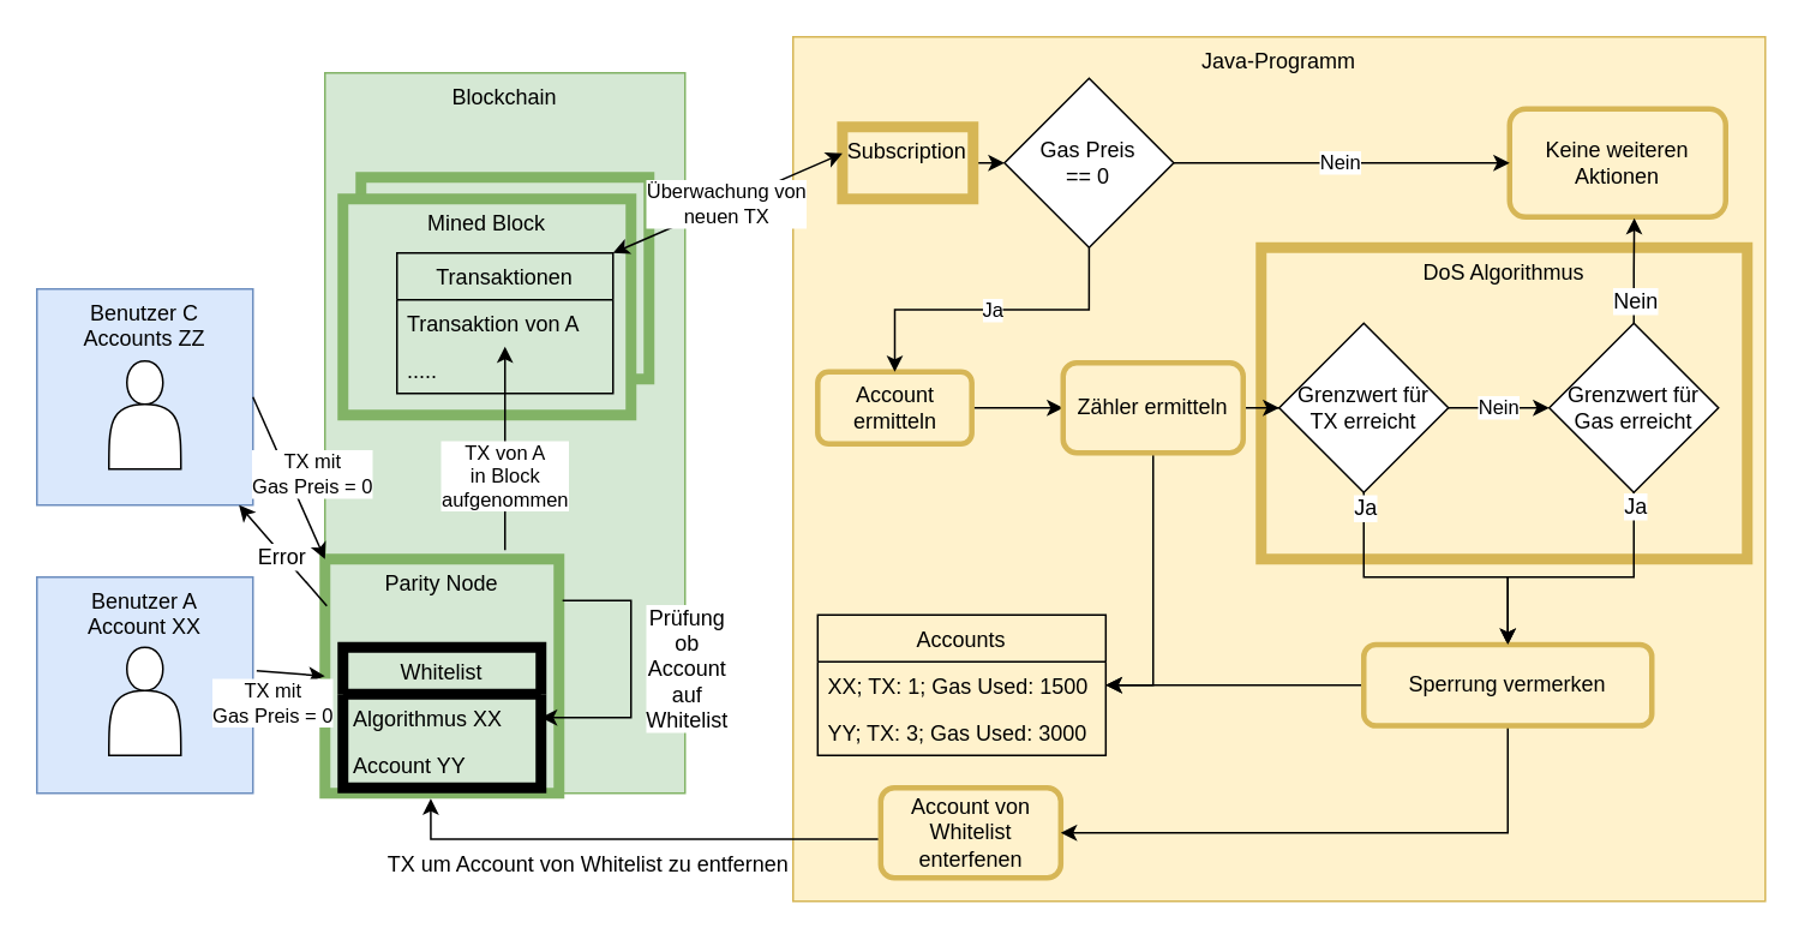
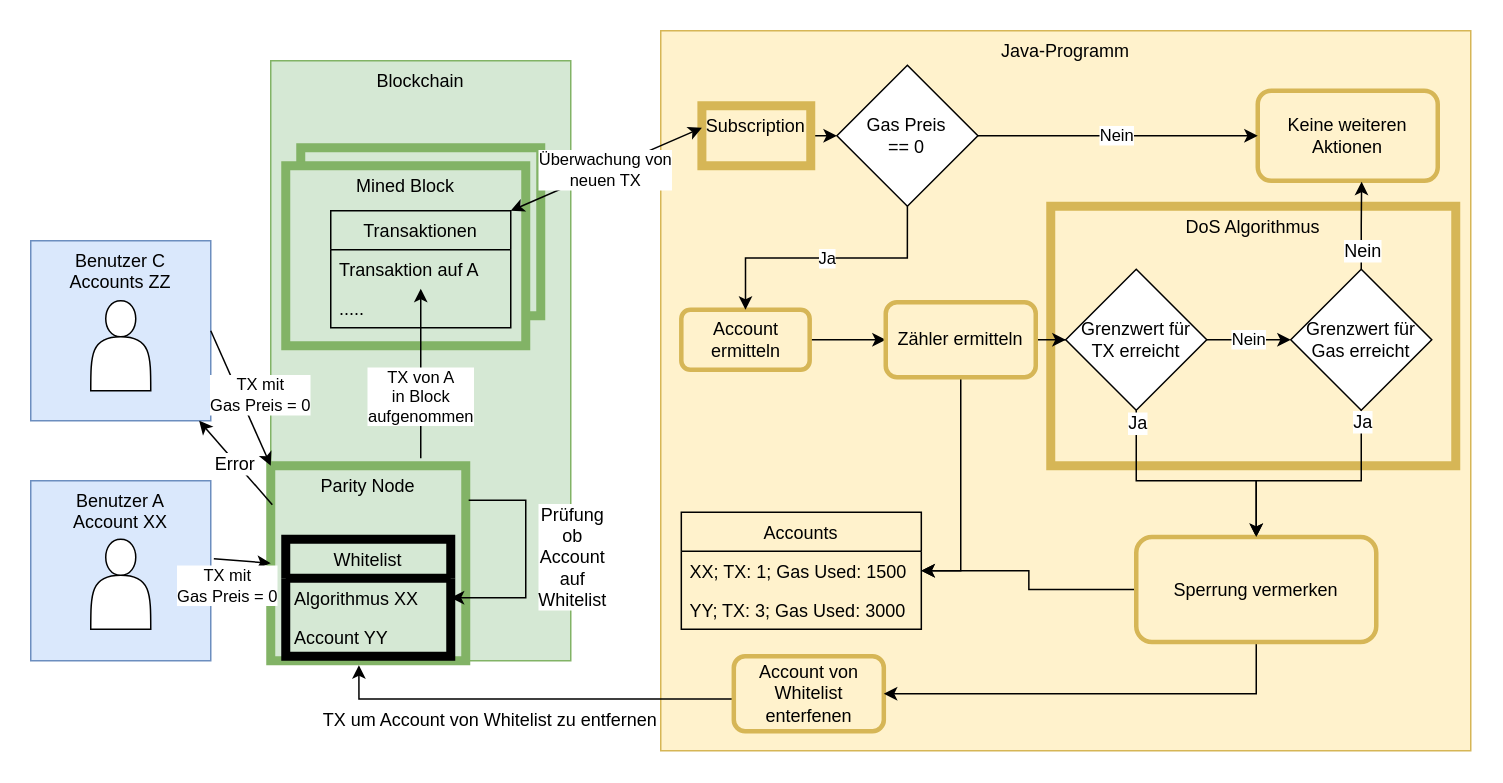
- <mxCell id="15" value="Transaktion von A" style="text;strokeColor=none;fillColor=none;align=left;verticalAlign=top;spacingLeft=4;spacingRight=4;overflow=hidden;rotatable=0;points=[[0,0.5],[1,0.5]];portConstraint=eastwest;" parent="14" vertex="1"><mxGeometry y="26" width="120" height="26" as="geometry" /></mxCell>
+ <mxCell id="15" value="Transaktion auf A" style="text;strokeColor=none;fillColor=none;align=left;verticalAlign=top;spacingLeft=4;spacingRight=4;overflow=hidden;rotatable=0;points=[[0,0.5],[1,0.5]];portConstraint=eastwest;" parent="14" vertex="1"><mxGeometry y="26" width="120" height="26" as="geometry" /></mxCell>
- <mxCell id="44" value="Sperrung vermerken" style="rounded=1;whiteSpace=wrap;html=1;strokeWidth=3;fillColor=#fff2cc;strokeColor=#d6b656;" parent="1" vertex="1"><mxGeometry x="757" y="357.5" width="160" height="45" as="geometry" /></mxCell>
+ <mxCell id="44" value="Sperrung vermerken" style="rounded=1;whiteSpace=wrap;html=1;strokeWidth=3;fillColor=#fff2cc;strokeColor=#d6b656;" parent="1" vertex="1"><mxGeometry x="757" y="357.5" width="160" height="70" as="geometry" /></mxCell>
